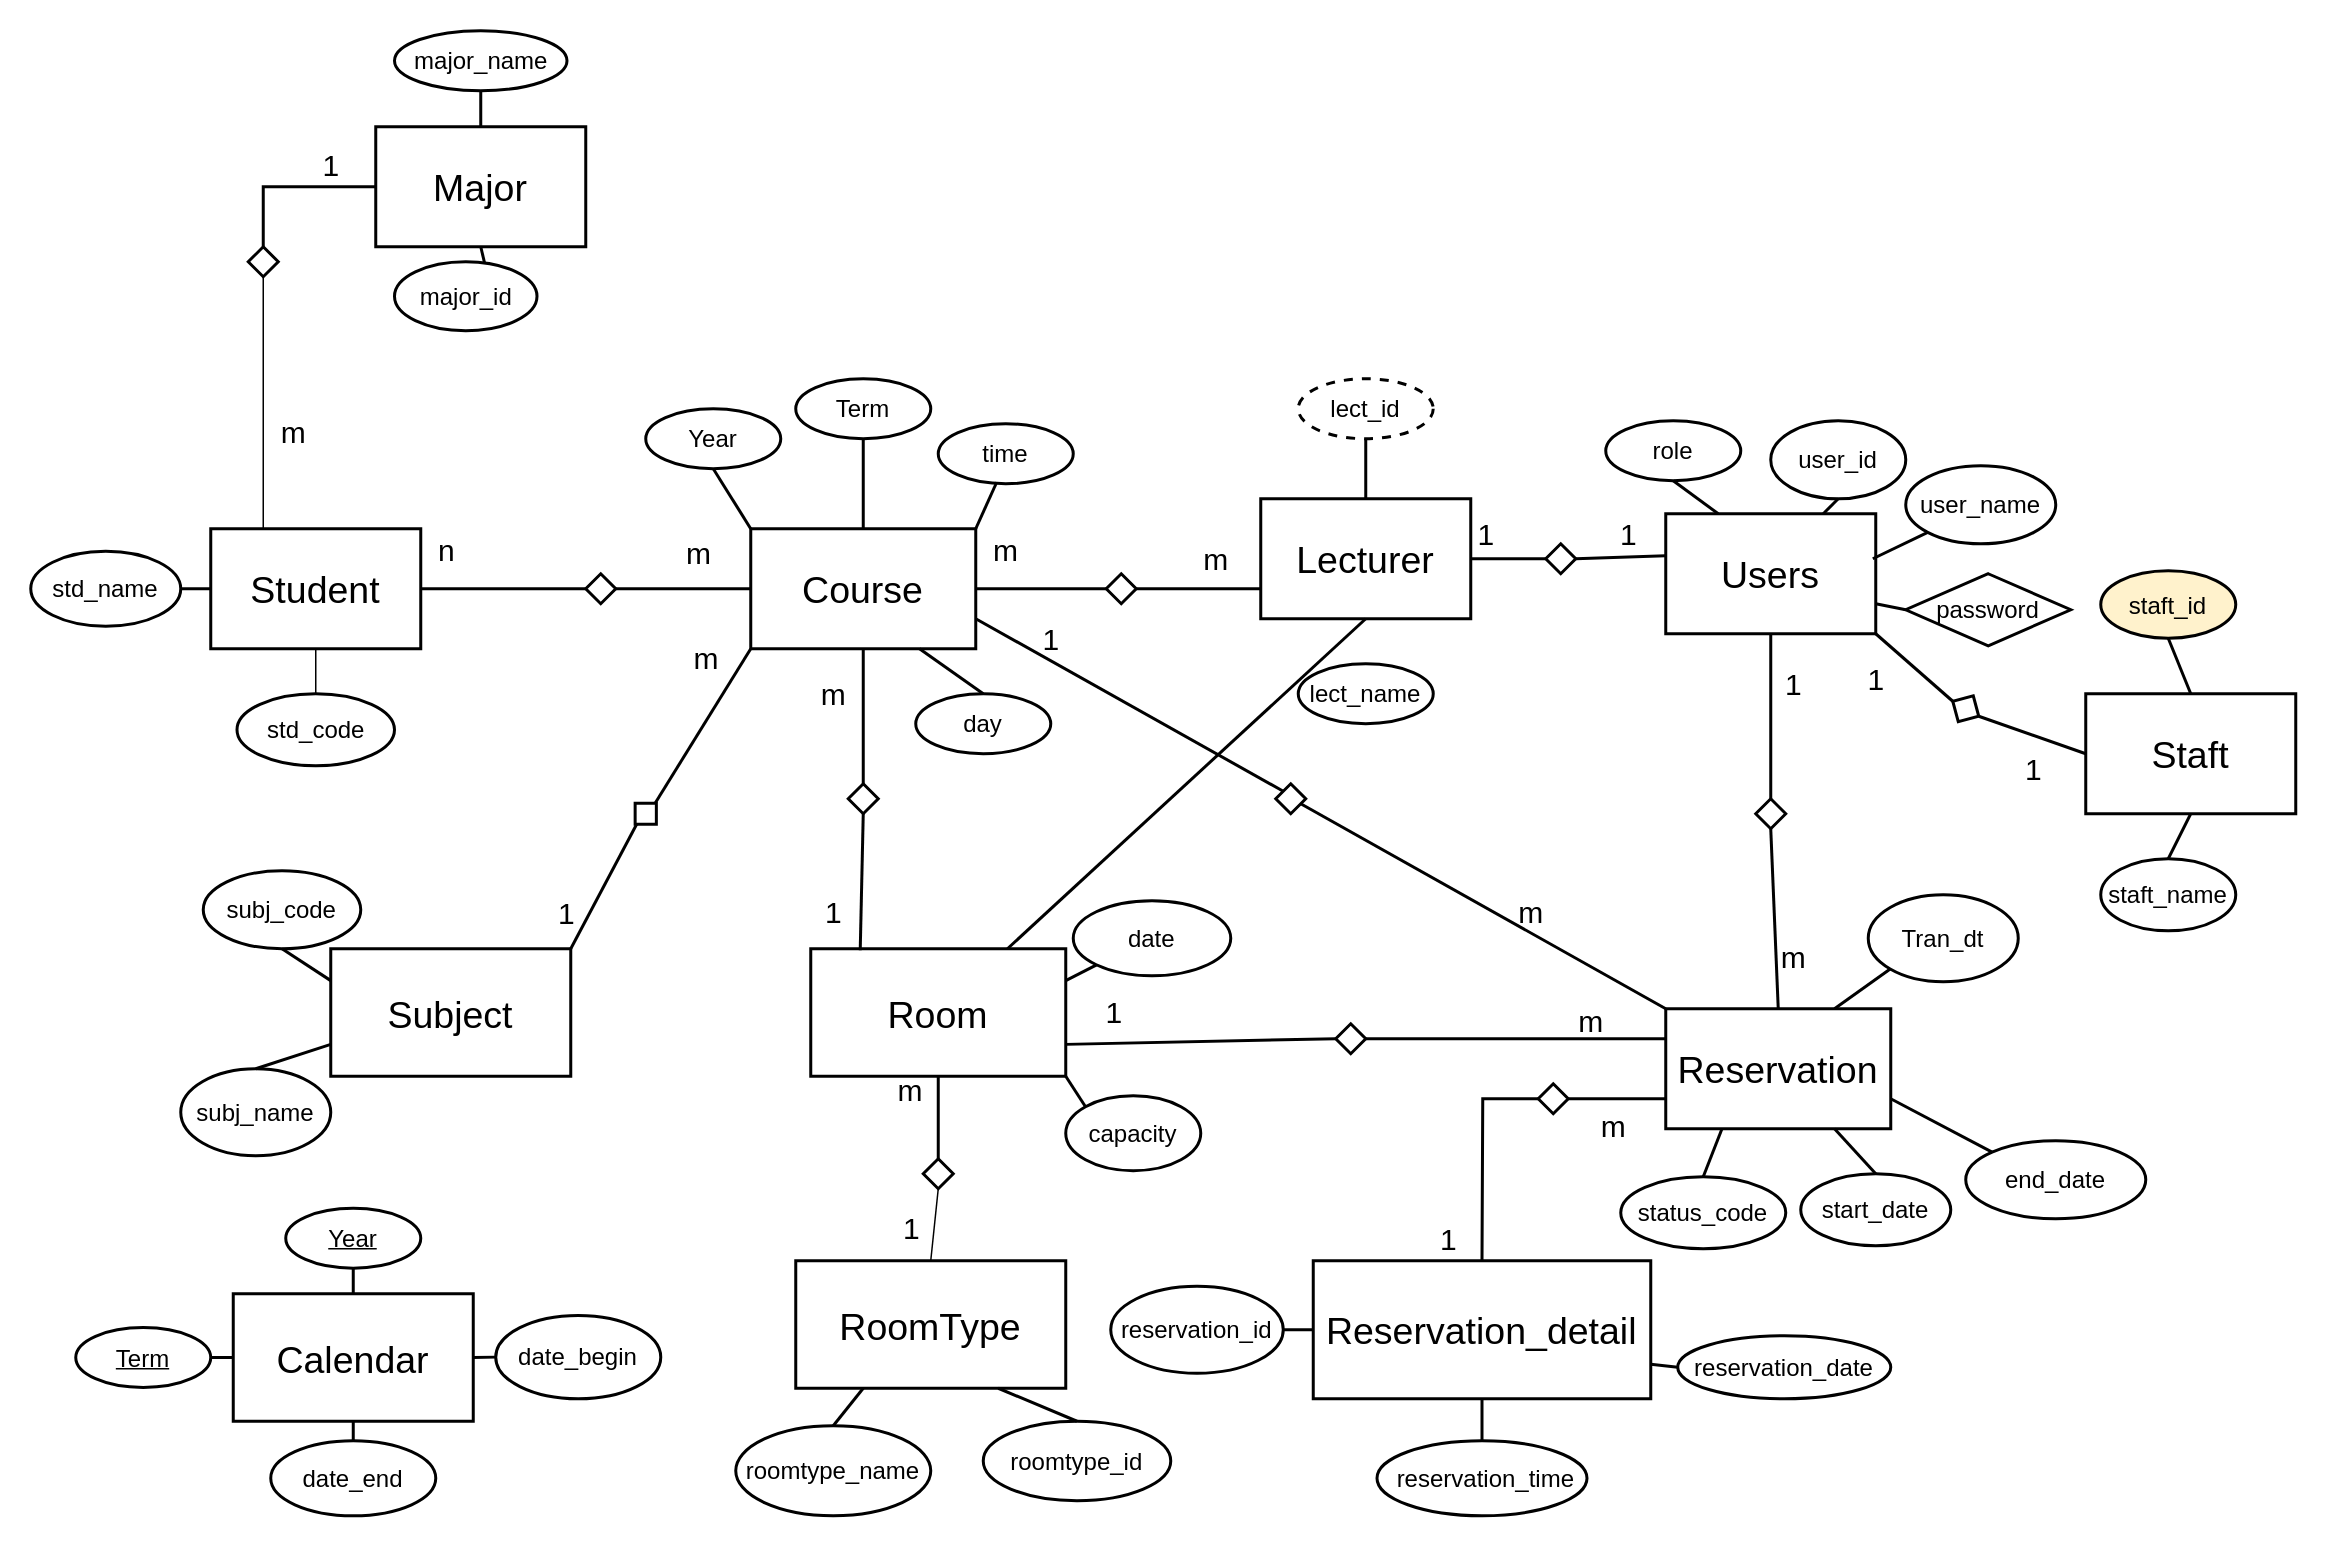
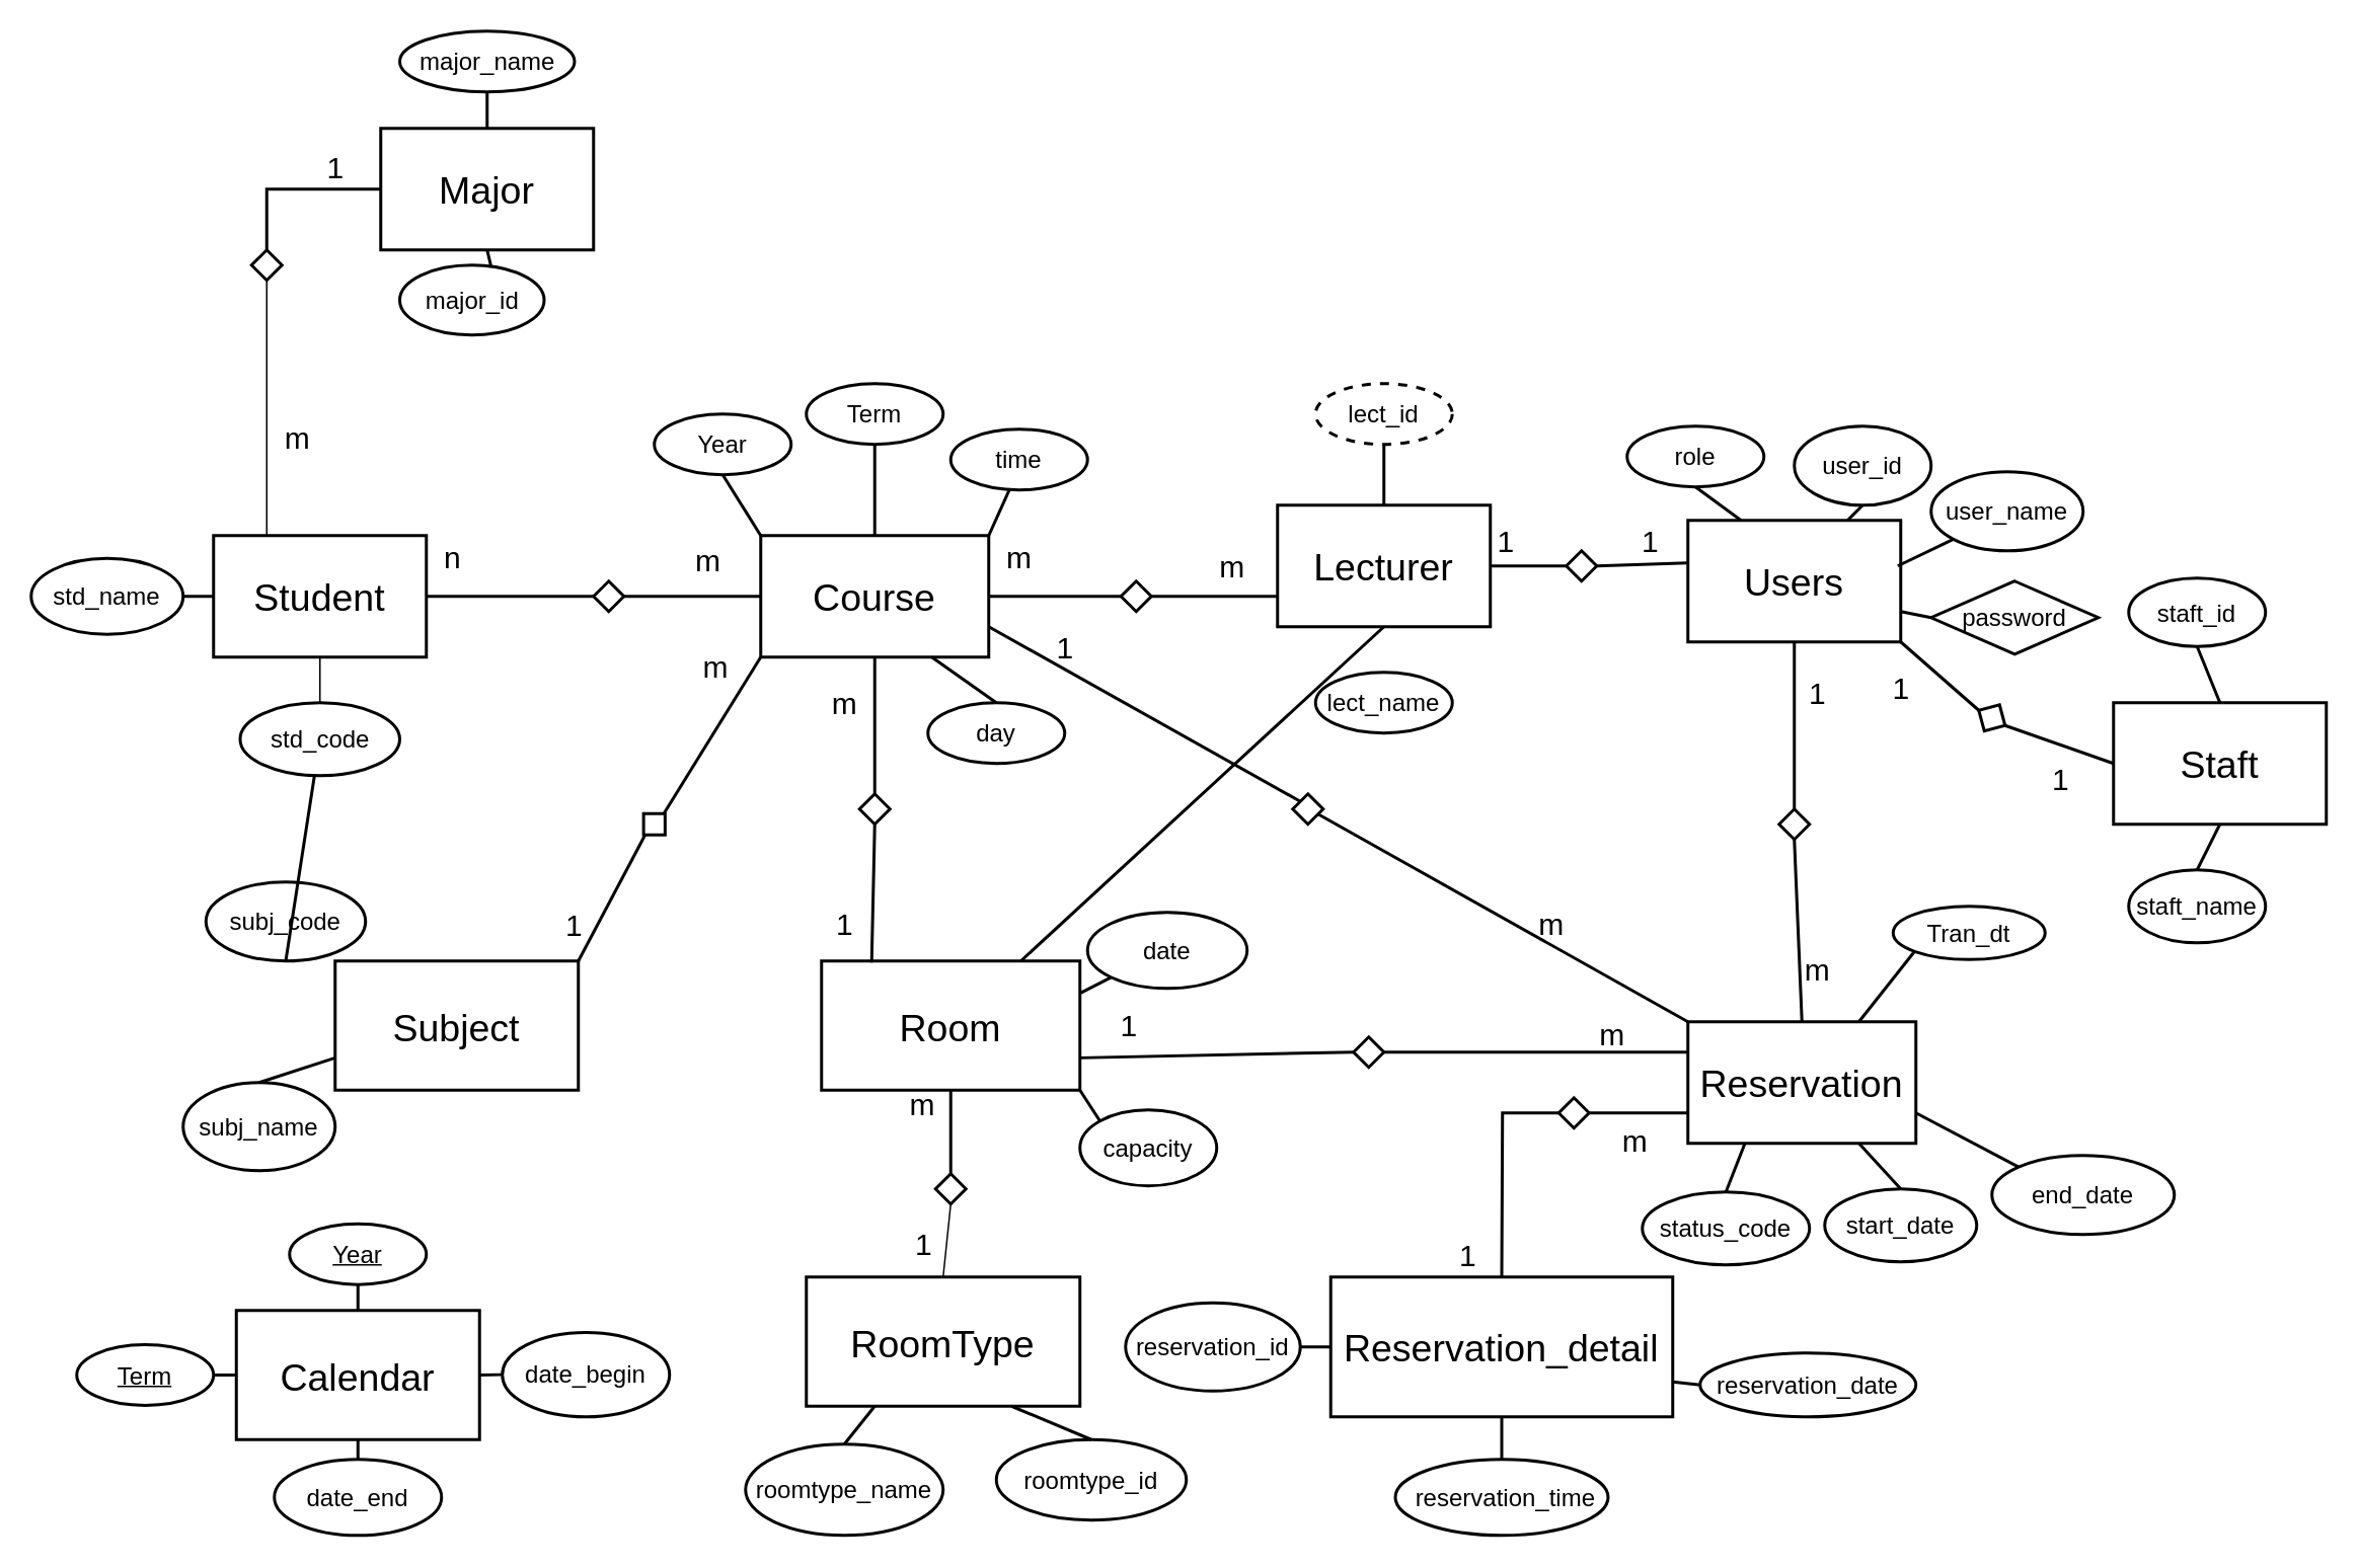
- <mxCell id="123" value="&lt;font style=&quot;font-size: 16px;&quot;&gt;staft_id&lt;/font&gt;" style="ellipse;whiteSpace=wrap;html=1;strokeWidth=2;fillColor=#fff2cc;" parent="1" vertex="1"><mxGeometry x="1400" y="380" width="90" height="45" as="geometry" /></mxCell>
+ <mxCell id="123" value="&lt;font style=&quot;font-size: 16px;&quot;&gt;staft_id&lt;/font&gt;" style="ellipse;whiteSpace=wrap;html=1;strokeWidth=2;" parent="1" vertex="1"><mxGeometry x="1400" y="380" width="90" height="45" as="geometry" /></mxCell>
- <mxCell id="53" value="&lt;font style=&quot;font-size: 16px;&quot;&gt;Tran_dt&lt;/font&gt;" style="ellipse;whiteSpace=wrap;html=1;strokeWidth=2;" parent="1" vertex="1"><mxGeometry x="1245" y="596" width="100" height="58" as="geometry" /></mxCell>
+ <mxCell id="53" value="&lt;font style=&quot;font-size: 16px;&quot;&gt;Tran_dt&lt;/font&gt;" style="ellipse;whiteSpace=wrap;html=1;strokeWidth=2;" parent="1" vertex="1"><mxGeometry x="1245" y="596" width="100" height="35" as="geometry" /></mxCell>
- <mxCell id="19" value="" style="endArrow=none;html=1;rounded=0;exitX=0.5;exitY=1;exitDx=0;exitDy=0;entryX=0;entryY=0.25;entryDx=0;entryDy=0;strokeWidth=2;" parent="1" source="9" target="4" edge="1"><mxGeometry width="50" height="50" relative="1" as="geometry"><mxPoint x="250" y="512" as="sourcePoint" /><mxPoint x="300" y="462" as="targetPoint" /></mxGeometry></mxCell>
+ <mxCell id="19" value="" style="endArrow=none;html=1;rounded=0;exitX=0.5;exitY=1;exitDx=0;exitDy=0;strokeWidth=2;" parent="1" source="9" target="11" edge="1"><mxGeometry width="50" height="50" relative="1" as="geometry"><mxPoint x="250" y="512" as="sourcePoint" /><mxPoint x="300" y="462" as="targetPoint" /></mxGeometry></mxCell>
